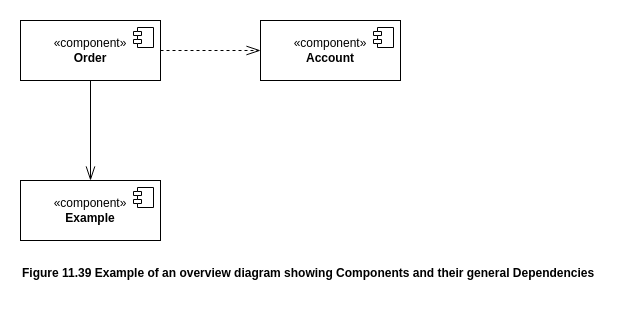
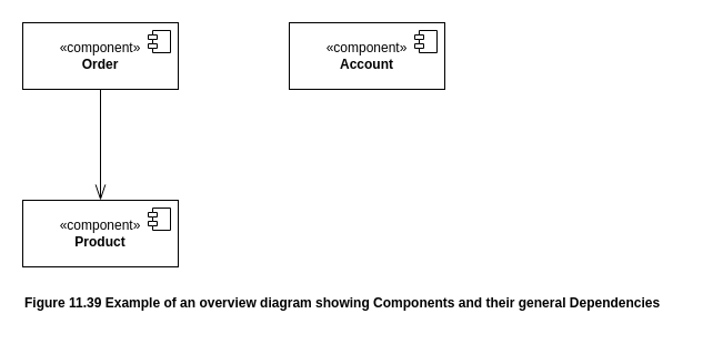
- <mxCell id="2" style="edgeStyle=orthogonalEdgeStyle;rounded=0;orthogonalLoop=1;jettySize=auto;html=1;endArrow=openThin;endFill=0;endSize=12;dashed=1;" edge="1" parent="1" source="4" target="8"><mxGeometry relative="1" as="geometry" /></mxCell>
- <mxCell id="6" value="«component»&lt;br&gt;&lt;b&gt;Example&lt;/b&gt;" style="html=1;dropTarget=0;whiteSpace=wrap;" vertex="1" parent="1"><mxGeometry x="20" y="180" width="140" height="60" as="geometry" /></mxCell>
+ <mxCell id="6" value="«component»&lt;br&gt;&lt;b&gt;Product&lt;/b&gt;" style="html=1;dropTarget=0;whiteSpace=wrap;" vertex="1" parent="1"><mxGeometry x="20" y="180" width="140" height="60" as="geometry" /></mxCell>
